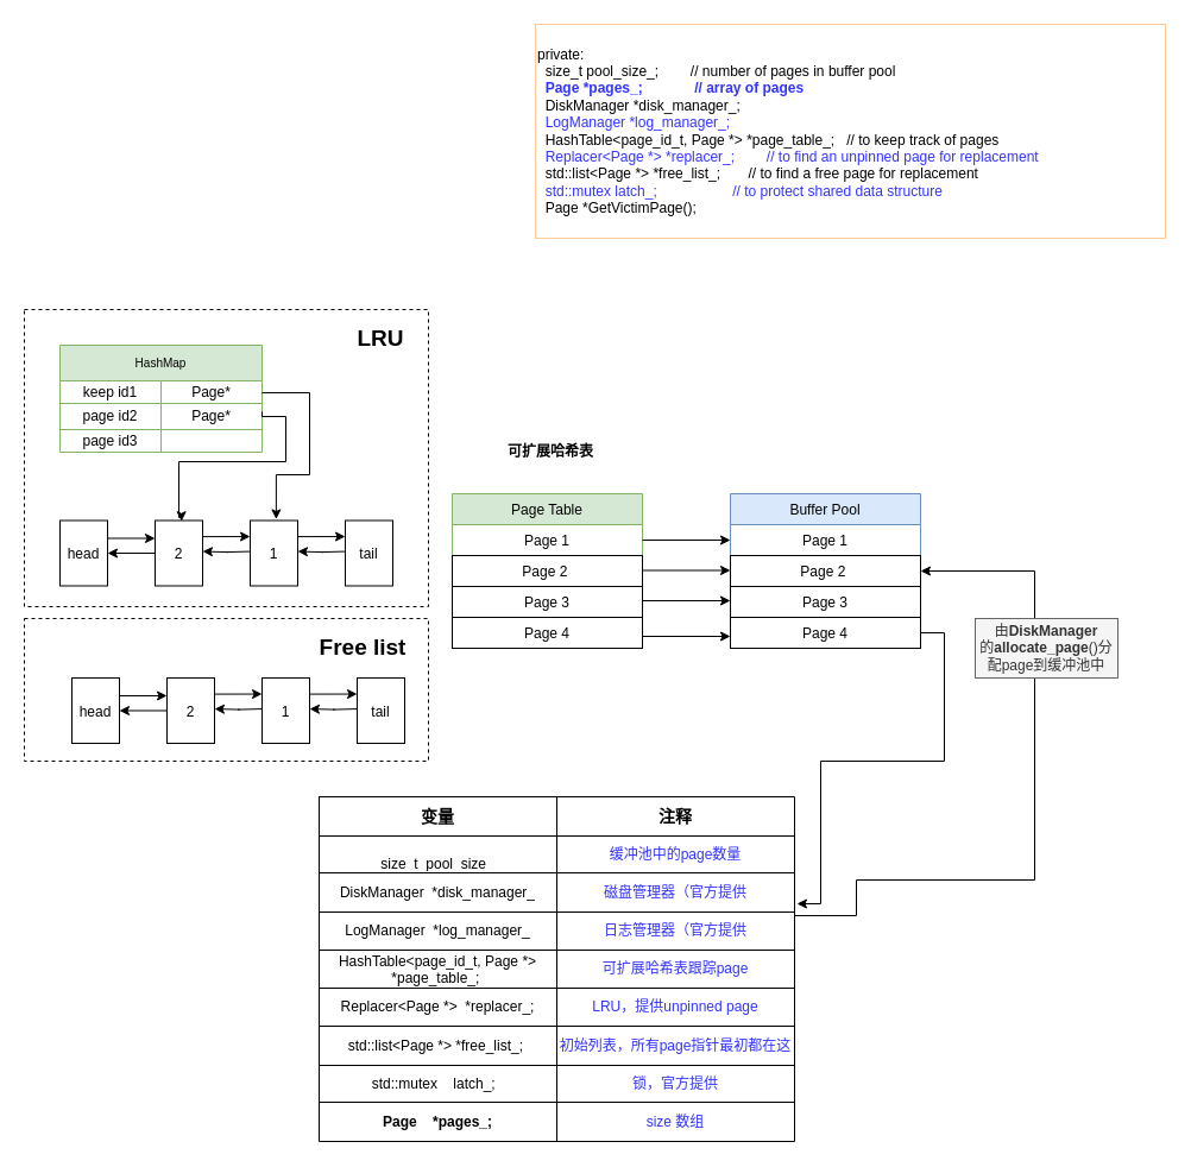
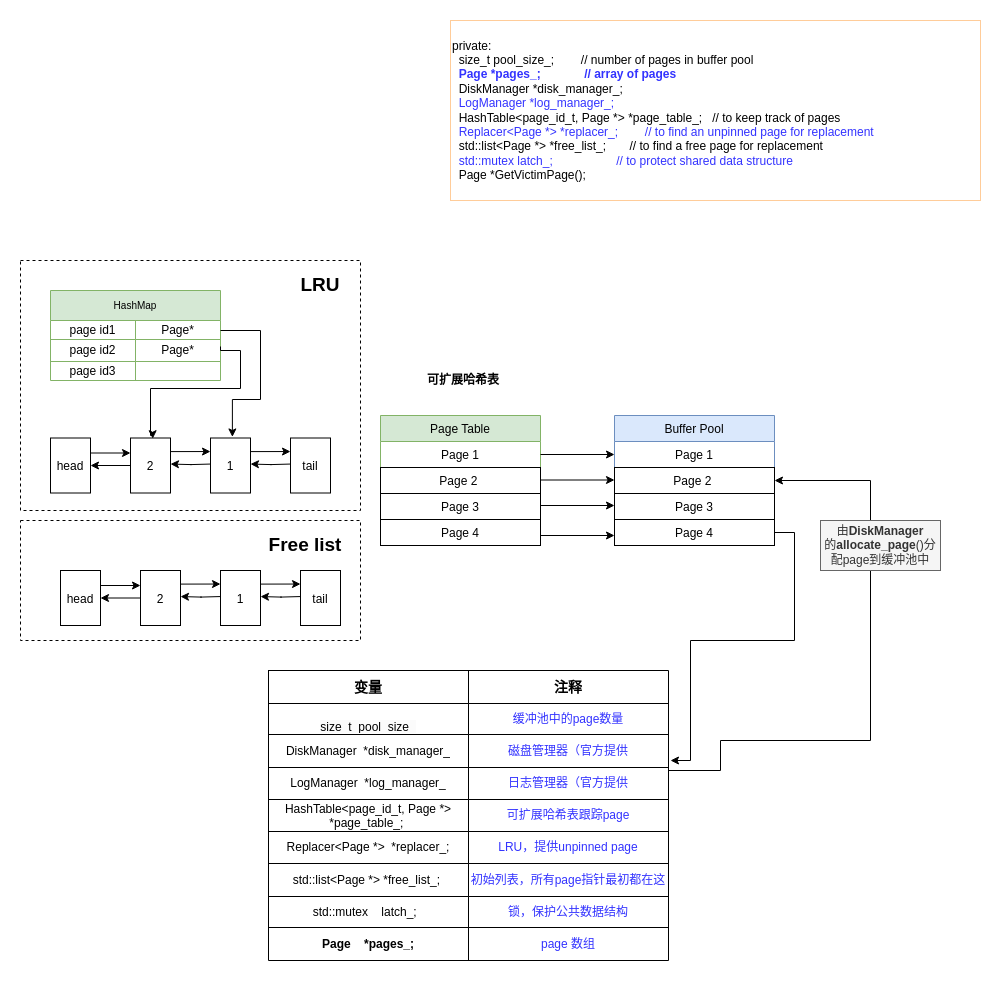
- <mxCell id="63" value="keep id1" style="shape=partialRectangle;html=1;whiteSpace=wrap;connectable=0;overflow=hidden;fillColor=none;top=0;left=0;bottom=0;right=0;pointerEvents=1;" parent="62" vertex="1"><mxGeometry width="85" height="19" as="geometry"><mxRectangle width="85" height="19" as="alternateBounds" /></mxGeometry></mxCell>
+ <mxCell id="63" value="page id1" style="shape=partialRectangle;html=1;whiteSpace=wrap;connectable=0;overflow=hidden;fillColor=none;top=0;left=0;bottom=0;right=0;pointerEvents=1;" parent="62" vertex="1"><mxGeometry width="85" height="19" as="geometry"><mxRectangle width="85" height="19" as="alternateBounds" /></mxGeometry></mxCell>
- <mxCell id="43" value="锁，官方提供" style="shape=partialRectangle;html=1;whiteSpace=wrap;connectable=0;overflow=hidden;fillColor=none;top=0;left=0;bottom=0;right=0;pointerEvents=1;strokeColor=#FFCC99;fontColor=#3333FF;" parent="41" vertex="1"><mxGeometry x="200" width="200" height="31" as="geometry"><mxRectangle width="200" height="31" as="alternateBounds" /></mxGeometry></mxCell>
+ <mxCell id="43" value="锁，保护公共数据结构" style="shape=partialRectangle;html=1;whiteSpace=wrap;connectable=0;overflow=hidden;fillColor=none;top=0;left=0;bottom=0;right=0;pointerEvents=1;strokeColor=#FFCC99;fontColor=#3333FF;" parent="41" vertex="1"><mxGeometry x="200" width="200" height="31" as="geometry"><mxRectangle width="200" height="31" as="alternateBounds" /></mxGeometry></mxCell>
- <mxCell id="46" value="size 数组" style="shape=partialRectangle;html=1;whiteSpace=wrap;connectable=0;overflow=hidden;fillColor=none;top=0;left=0;bottom=0;right=0;pointerEvents=1;strokeColor=#FFCC99;fontColor=#3333FF;" parent="44" vertex="1"><mxGeometry x="200" width="200" height="33" as="geometry"><mxRectangle width="200" height="33" as="alternateBounds" /></mxGeometry></mxCell>
+ <mxCell id="46" value="page 数组" style="shape=partialRectangle;html=1;whiteSpace=wrap;connectable=0;overflow=hidden;fillColor=none;top=0;left=0;bottom=0;right=0;pointerEvents=1;strokeColor=#FFCC99;fontColor=#3333FF;" parent="44" vertex="1"><mxGeometry x="200" width="200" height="33" as="geometry"><mxRectangle width="200" height="33" as="alternateBounds" /></mxGeometry></mxCell>
